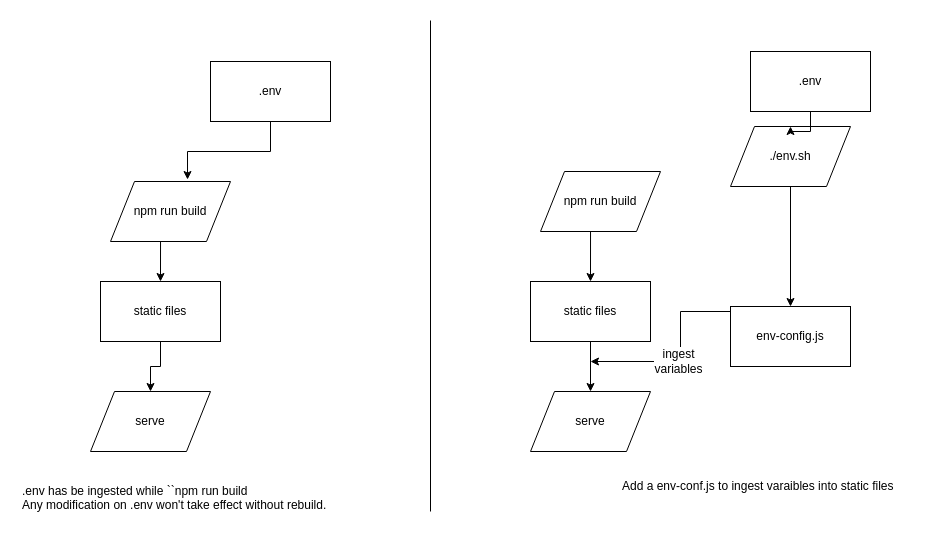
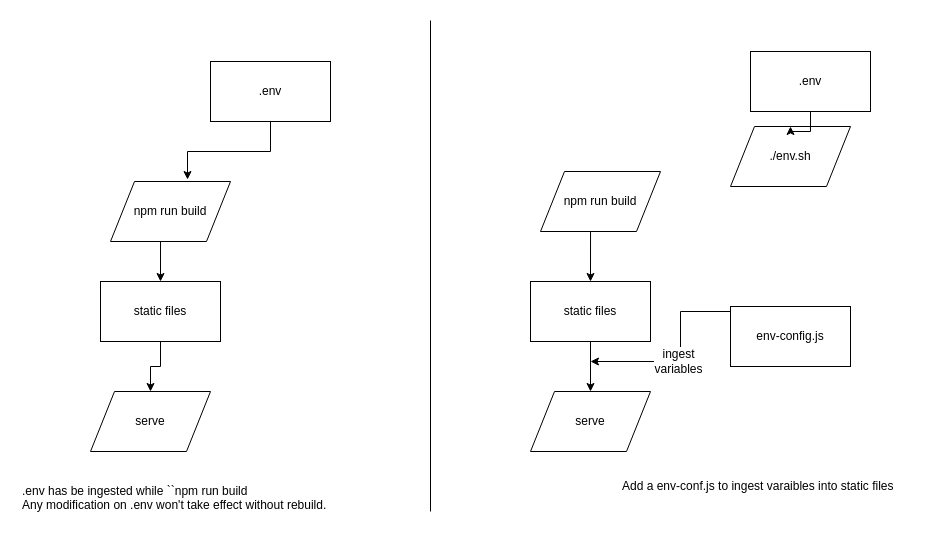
- <mxCell id="14" value="" style="edgeStyle=orthogonalEdgeStyle;rounded=0;orthogonalLoop=1;jettySize=auto;html=1;" parent="1" source="15" target="17" edge="1"><mxGeometry relative="1" as="geometry" /></mxCell>
